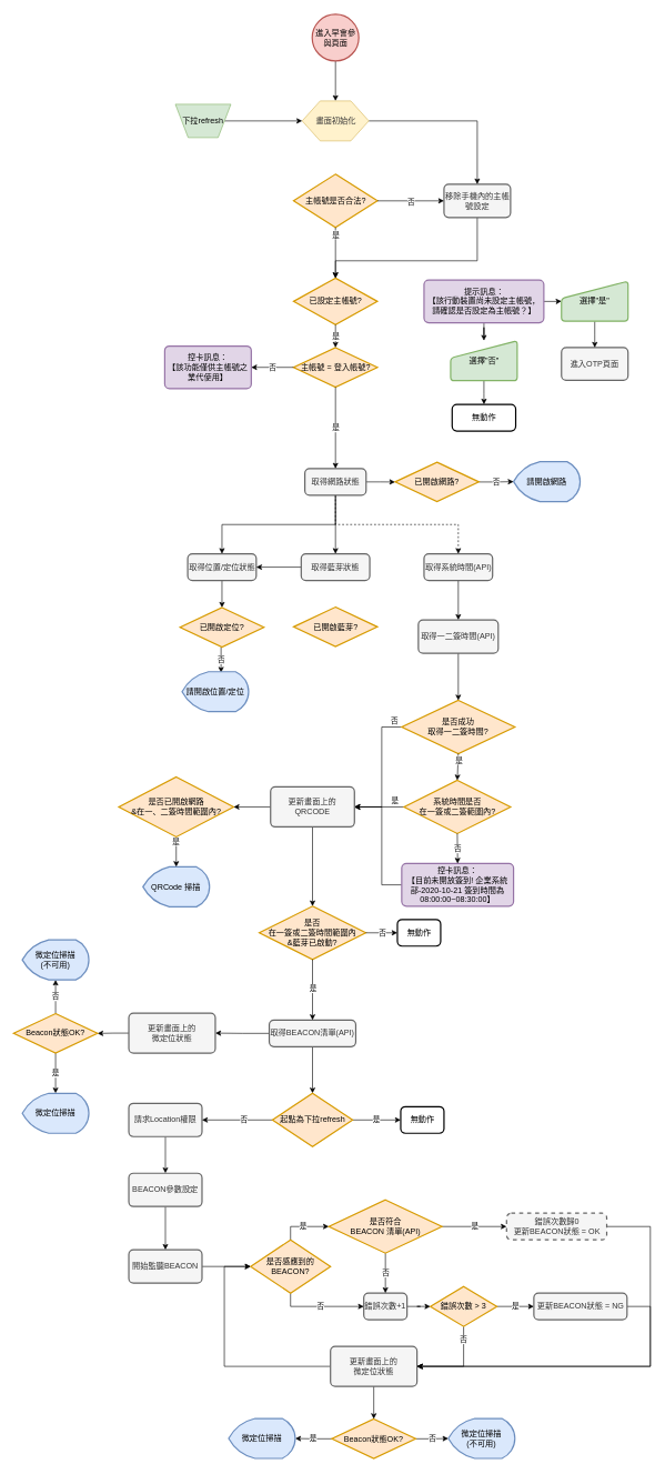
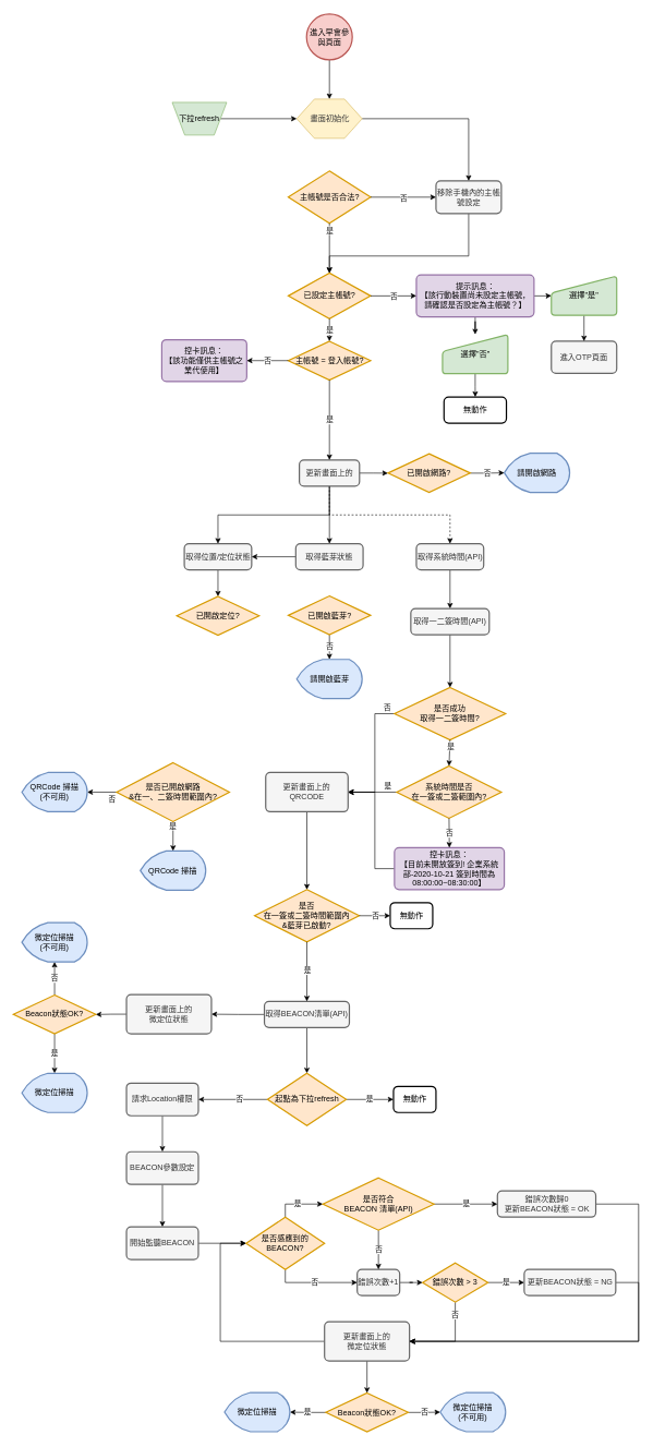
+ <mxCell id="27" value="" style="endArrow=classic;html=1;exitX=1;exitY=0.5;exitDx=0;exitDy=0;exitPerimeter=0;entryX=0;entryY=0.5;entryDx=0;entryDy=0;" parent="1" source="7" target="11" edge="1"><mxGeometry relative="1" as="geometry"><mxPoint x="556.5" y="370" as="sourcePoint" /><mxPoint x="656.5" y="370" as="targetPoint" /></mxGeometry></mxCell>
+ <mxCell id="28" value="否" style="edgeLabel;resizable=0;html=1;align=center;verticalAlign=middle;" parent="27" connectable="0" vertex="1"><mxGeometry relative="1" as="geometry" /></mxCell>
- <mxCell id="18" value="取得網路狀態" style="rounded=1;whiteSpace=wrap;html=1;absoluteArcSize=1;arcSize=14;strokeWidth=2;fillColor=#f5f5f5;strokeColor=#666666;fontColor=#333333;" parent="1" vertex="1"><mxGeometry x="457.5" y="702" width="92" height="40" as="geometry" /></mxCell>
+ <mxCell id="18" value="更新畫面上的" style="rounded=1;whiteSpace=wrap;html=1;absoluteArcSize=1;arcSize=14;strokeWidth=2;fillColor=#f5f5f5;strokeColor=#666666;fontColor=#333333;" parent="1" vertex="1"><mxGeometry x="457.5" y="702" width="92" height="40" as="geometry" /></mxCell>
- <mxCell id="40" value="取得一二簽時間(API)" style="rounded=1;whiteSpace=wrap;html=1;absoluteArcSize=1;arcSize=14;strokeWidth=2;fillColor=#f5f5f5;strokeColor=#666666;fontColor=#333333;" parent="1" vertex="1"><mxGeometry x="628" y="929.25" width="120" height="50" as="geometry" /></mxCell>
+ <mxCell id="40" value="取得一二簽時間(API)" style="rounded=1;whiteSpace=wrap;html=1;absoluteArcSize=1;arcSize=14;strokeWidth=2;fillColor=#f5f5f5;strokeColor=#666666;fontColor=#333333;" parent="1" vertex="1"><mxGeometry x="628" y="929.25" width="120" height="40" as="geometry" /></mxCell>
+ <mxCell id="96" value="否" style="edgeStyle=orthogonalEdgeStyle;rounded=0;orthogonalLoop=1;jettySize=auto;html=1;entryX=0.5;entryY=0;entryDx=0;entryDy=0;entryPerimeter=0;" parent="1" source="97" target="99" edge="1"><mxGeometry relative="1" as="geometry" /></mxCell>
- <mxCell id="94" value="否" style="edgeStyle=orthogonalEdgeStyle;rounded=0;orthogonalLoop=1;jettySize=auto;html=1;entryX=0.586;entryY=0.022;entryDx=0;entryDy=0;entryPerimeter=0;exitX=0.5;exitY=1;exitDx=0;exitDy=0;exitPerimeter=0;" parent="1" source="95" target="98" edge="1"><mxGeometry relative="1" as="geometry" /></mxCell>
- <mxCell id="98" value="請開啟位置/定位" style="strokeWidth=2;html=1;shape=mxgraph.flowchart.display;whiteSpace=wrap;fillColor=#dae8fc;strokeColor=#6c8ebf;" parent="1" vertex="1"><mxGeometry x="273" y="1007" width="100" height="60" as="geometry" /></mxCell>
+ <mxCell id="99" value="請開啟藍芽" style="strokeWidth=2;html=1;shape=mxgraph.flowchart.display;whiteSpace=wrap;fillColor=#dae8fc;strokeColor=#6c8ebf;" parent="1" vertex="1"><mxGeometry x="453.5" y="1007" width="100" height="60" as="geometry" /></mxCell>
+ <mxCell id="119" value="QRCode 掃描 &lt;br&gt;(不可用)" style="strokeWidth=2;html=1;shape=mxgraph.flowchart.display;whiteSpace=wrap;fillColor=#dae8fc;strokeColor=#6c8ebf;" parent="1" vertex="1"><mxGeometry x="33" y="1180" width="100" height="60" as="geometry" /></mxCell>
+ <mxCell id="113" value="否" style="edgeStyle=orthogonalEdgeStyle;rounded=0;orthogonalLoop=1;jettySize=auto;html=1;exitX=0;exitY=0.5;exitDx=0;exitDy=0;exitPerimeter=0;" parent="1" source="114" target="119" edge="1"><mxGeometry x="-0.684" y="10" relative="1" as="geometry"><mxPoint as="offset" /></mxGeometry></mxCell>
- <mxCell id="116" value="" style="edgeStyle=orthogonalEdgeStyle;rounded=0;orthogonalLoop=1;jettySize=auto;html=1;exitX=0;exitY=0.5;exitDx=0;exitDy=0;entryX=1;entryY=0.5;entryDx=0;entryDy=0;entryPerimeter=0;" parent="1" source="117" target="114" edge="1"><mxGeometry relative="1" as="geometry" /></mxCell>
- <mxCell id="73" value="錯誤次數歸0&lt;br&gt;更新BEACON狀態 = OK" style="rounded=1;whiteSpace=wrap;html=1;absoluteArcSize=1;arcSize=14;strokeWidth=2;fillColor=#f5f5f5;strokeColor=#666666;fontColor=#333333;dashed=1;" parent="1" vertex="1"><mxGeometry x="760.5" y="1820" width="150.5" height="40" as="geometry" /></mxCell>
+ <mxCell id="73" value="錯誤次數歸0&lt;br&gt;更新BEACON狀態 = OK" style="rounded=1;whiteSpace=wrap;html=1;absoluteArcSize=1;arcSize=14;strokeWidth=2;fillColor=#f5f5f5;strokeColor=#666666;fontColor=#333333;" parent="1" vertex="1"><mxGeometry x="760.5" y="1820" width="150.5" height="40" as="geometry" /></mxCell>
